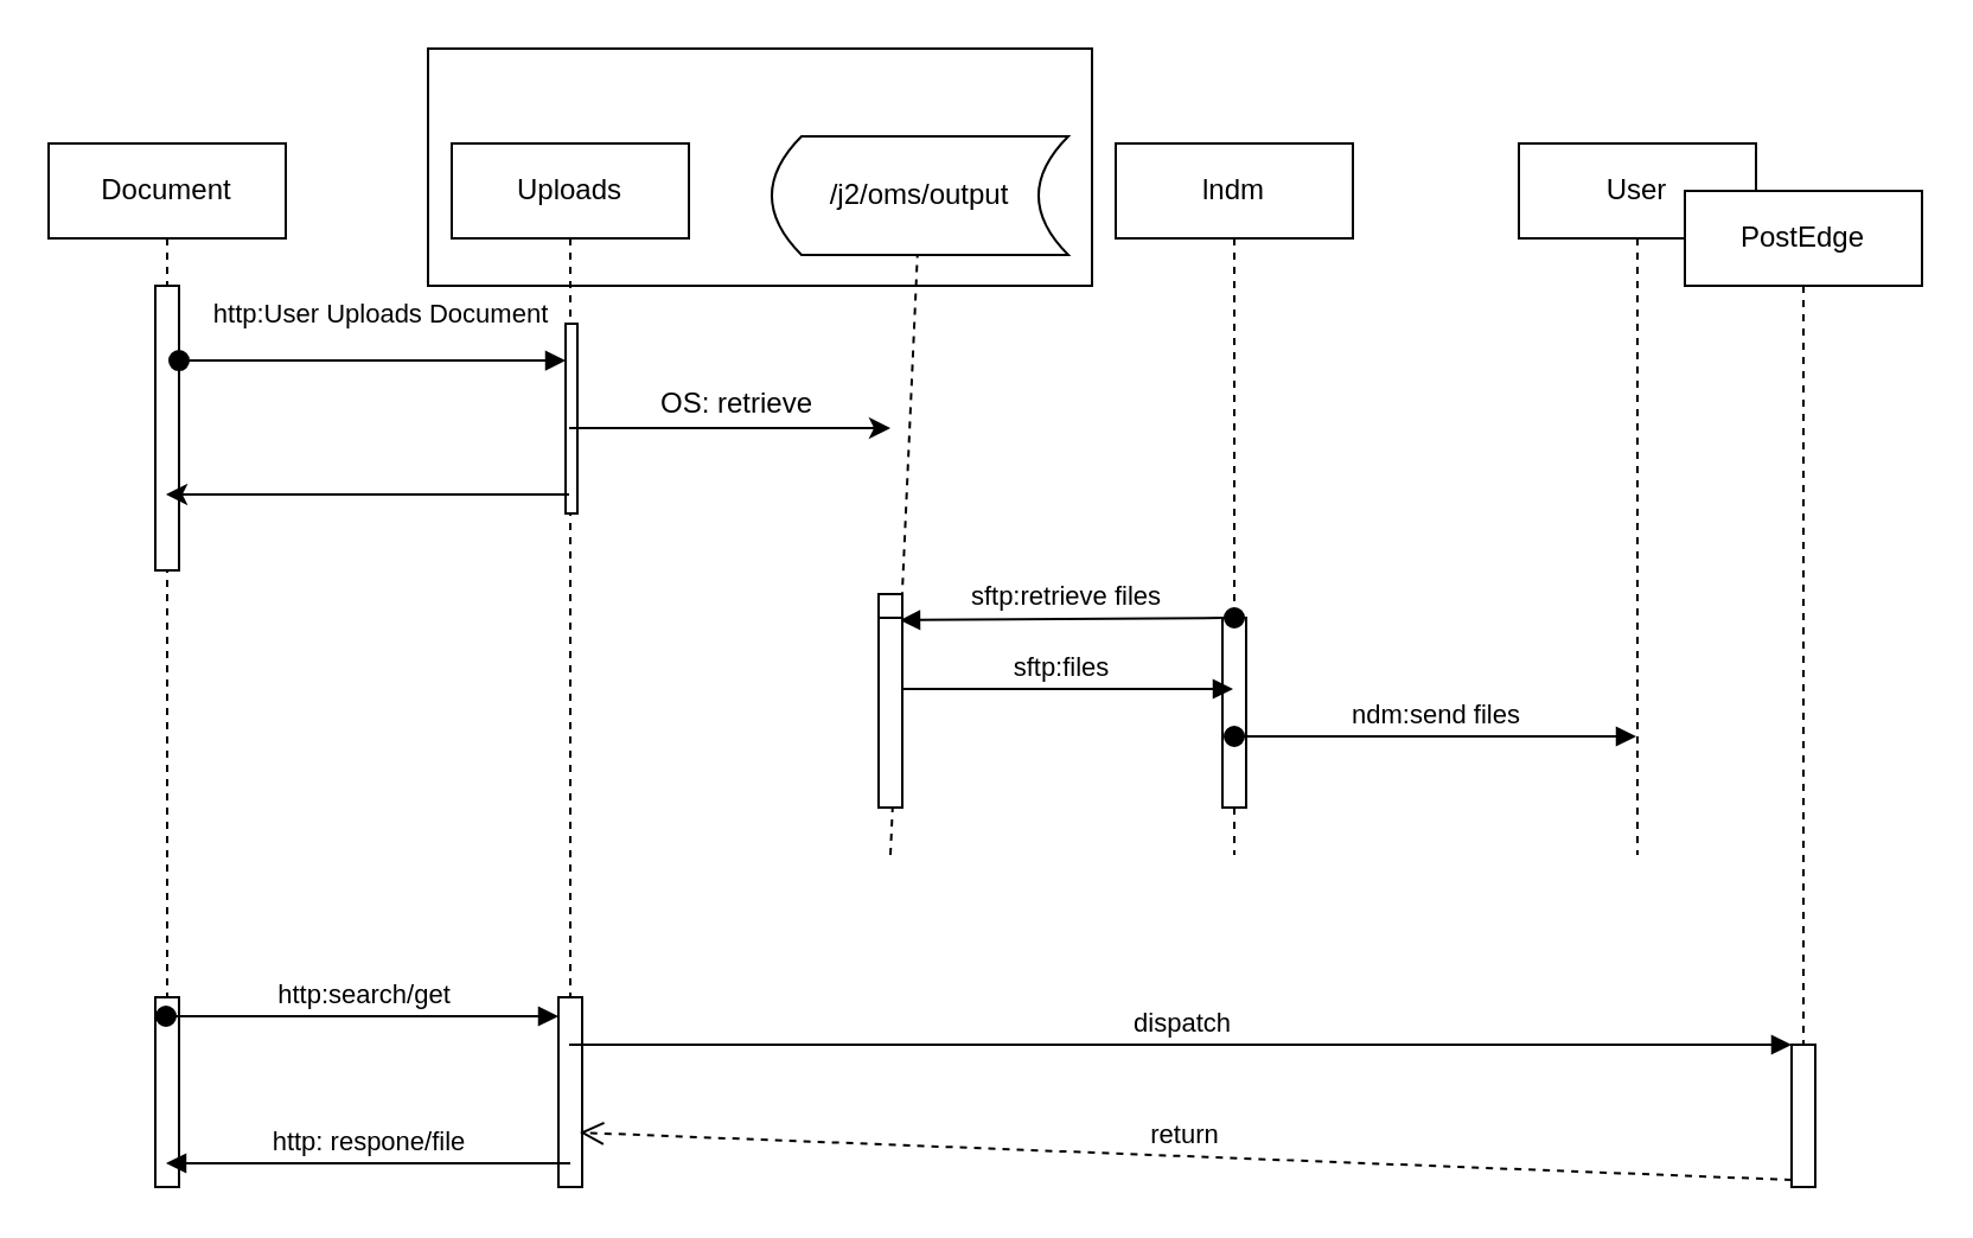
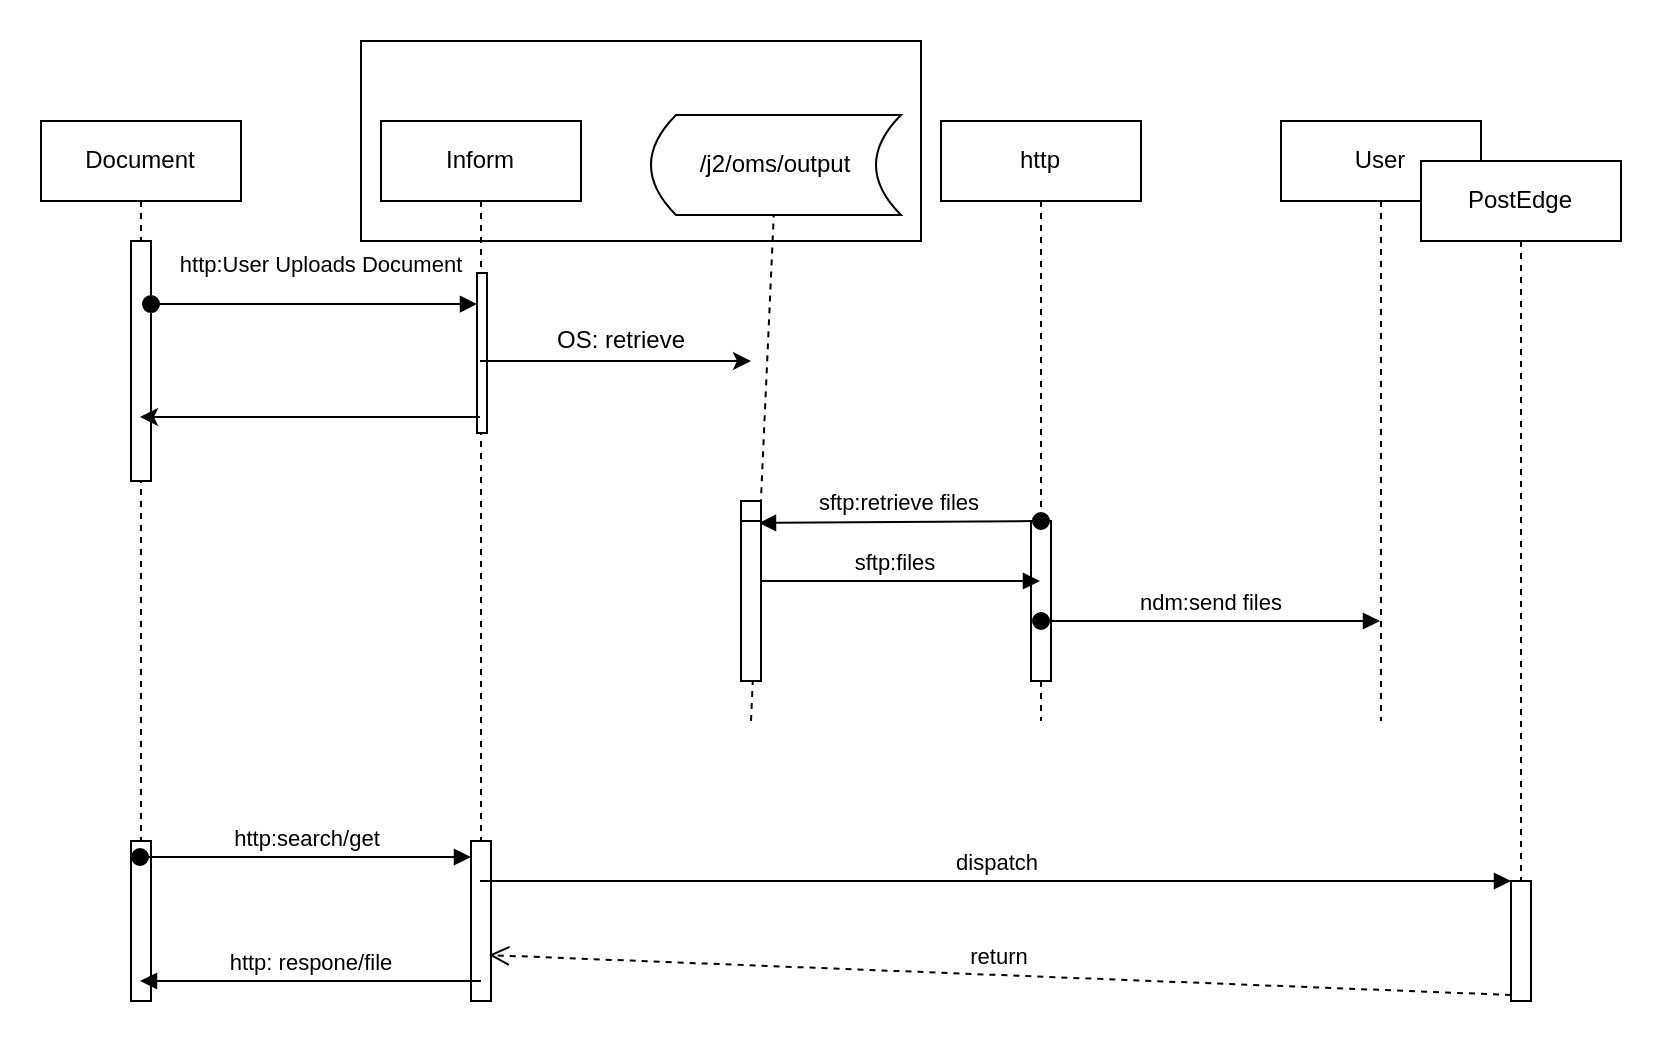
- <mxCell id="6" value="Uploads" style="shape=umlLifeline;perimeter=lifelinePerimeter;whiteSpace=wrap;html=1;container=1;collapsible=0;recursiveResize=0;outlineConnect=0;" parent="1" vertex="1"><mxGeometry x="190" y="60" width="100" height="440" as="geometry" /></mxCell>
+ <mxCell id="6" value="Inform" style="shape=umlLifeline;perimeter=lifelinePerimeter;whiteSpace=wrap;html=1;container=1;collapsible=0;recursiveResize=0;outlineConnect=0;" parent="1" vertex="1"><mxGeometry x="190" y="60" width="100" height="440" as="geometry" /></mxCell>
- <mxCell id="10" value="lndm" style="shape=umlLifeline;perimeter=lifelinePerimeter;whiteSpace=wrap;html=1;container=1;collapsible=0;recursiveResize=0;outlineConnect=0;" parent="1" vertex="1"><mxGeometry x="470" y="60" width="100" height="300" as="geometry" /></mxCell>
+ <mxCell id="10" value="http" style="shape=umlLifeline;perimeter=lifelinePerimeter;whiteSpace=wrap;html=1;container=1;collapsible=0;recursiveResize=0;outlineConnect=0;" parent="1" vertex="1"><mxGeometry x="470" y="60" width="100" height="300" as="geometry" /></mxCell>
